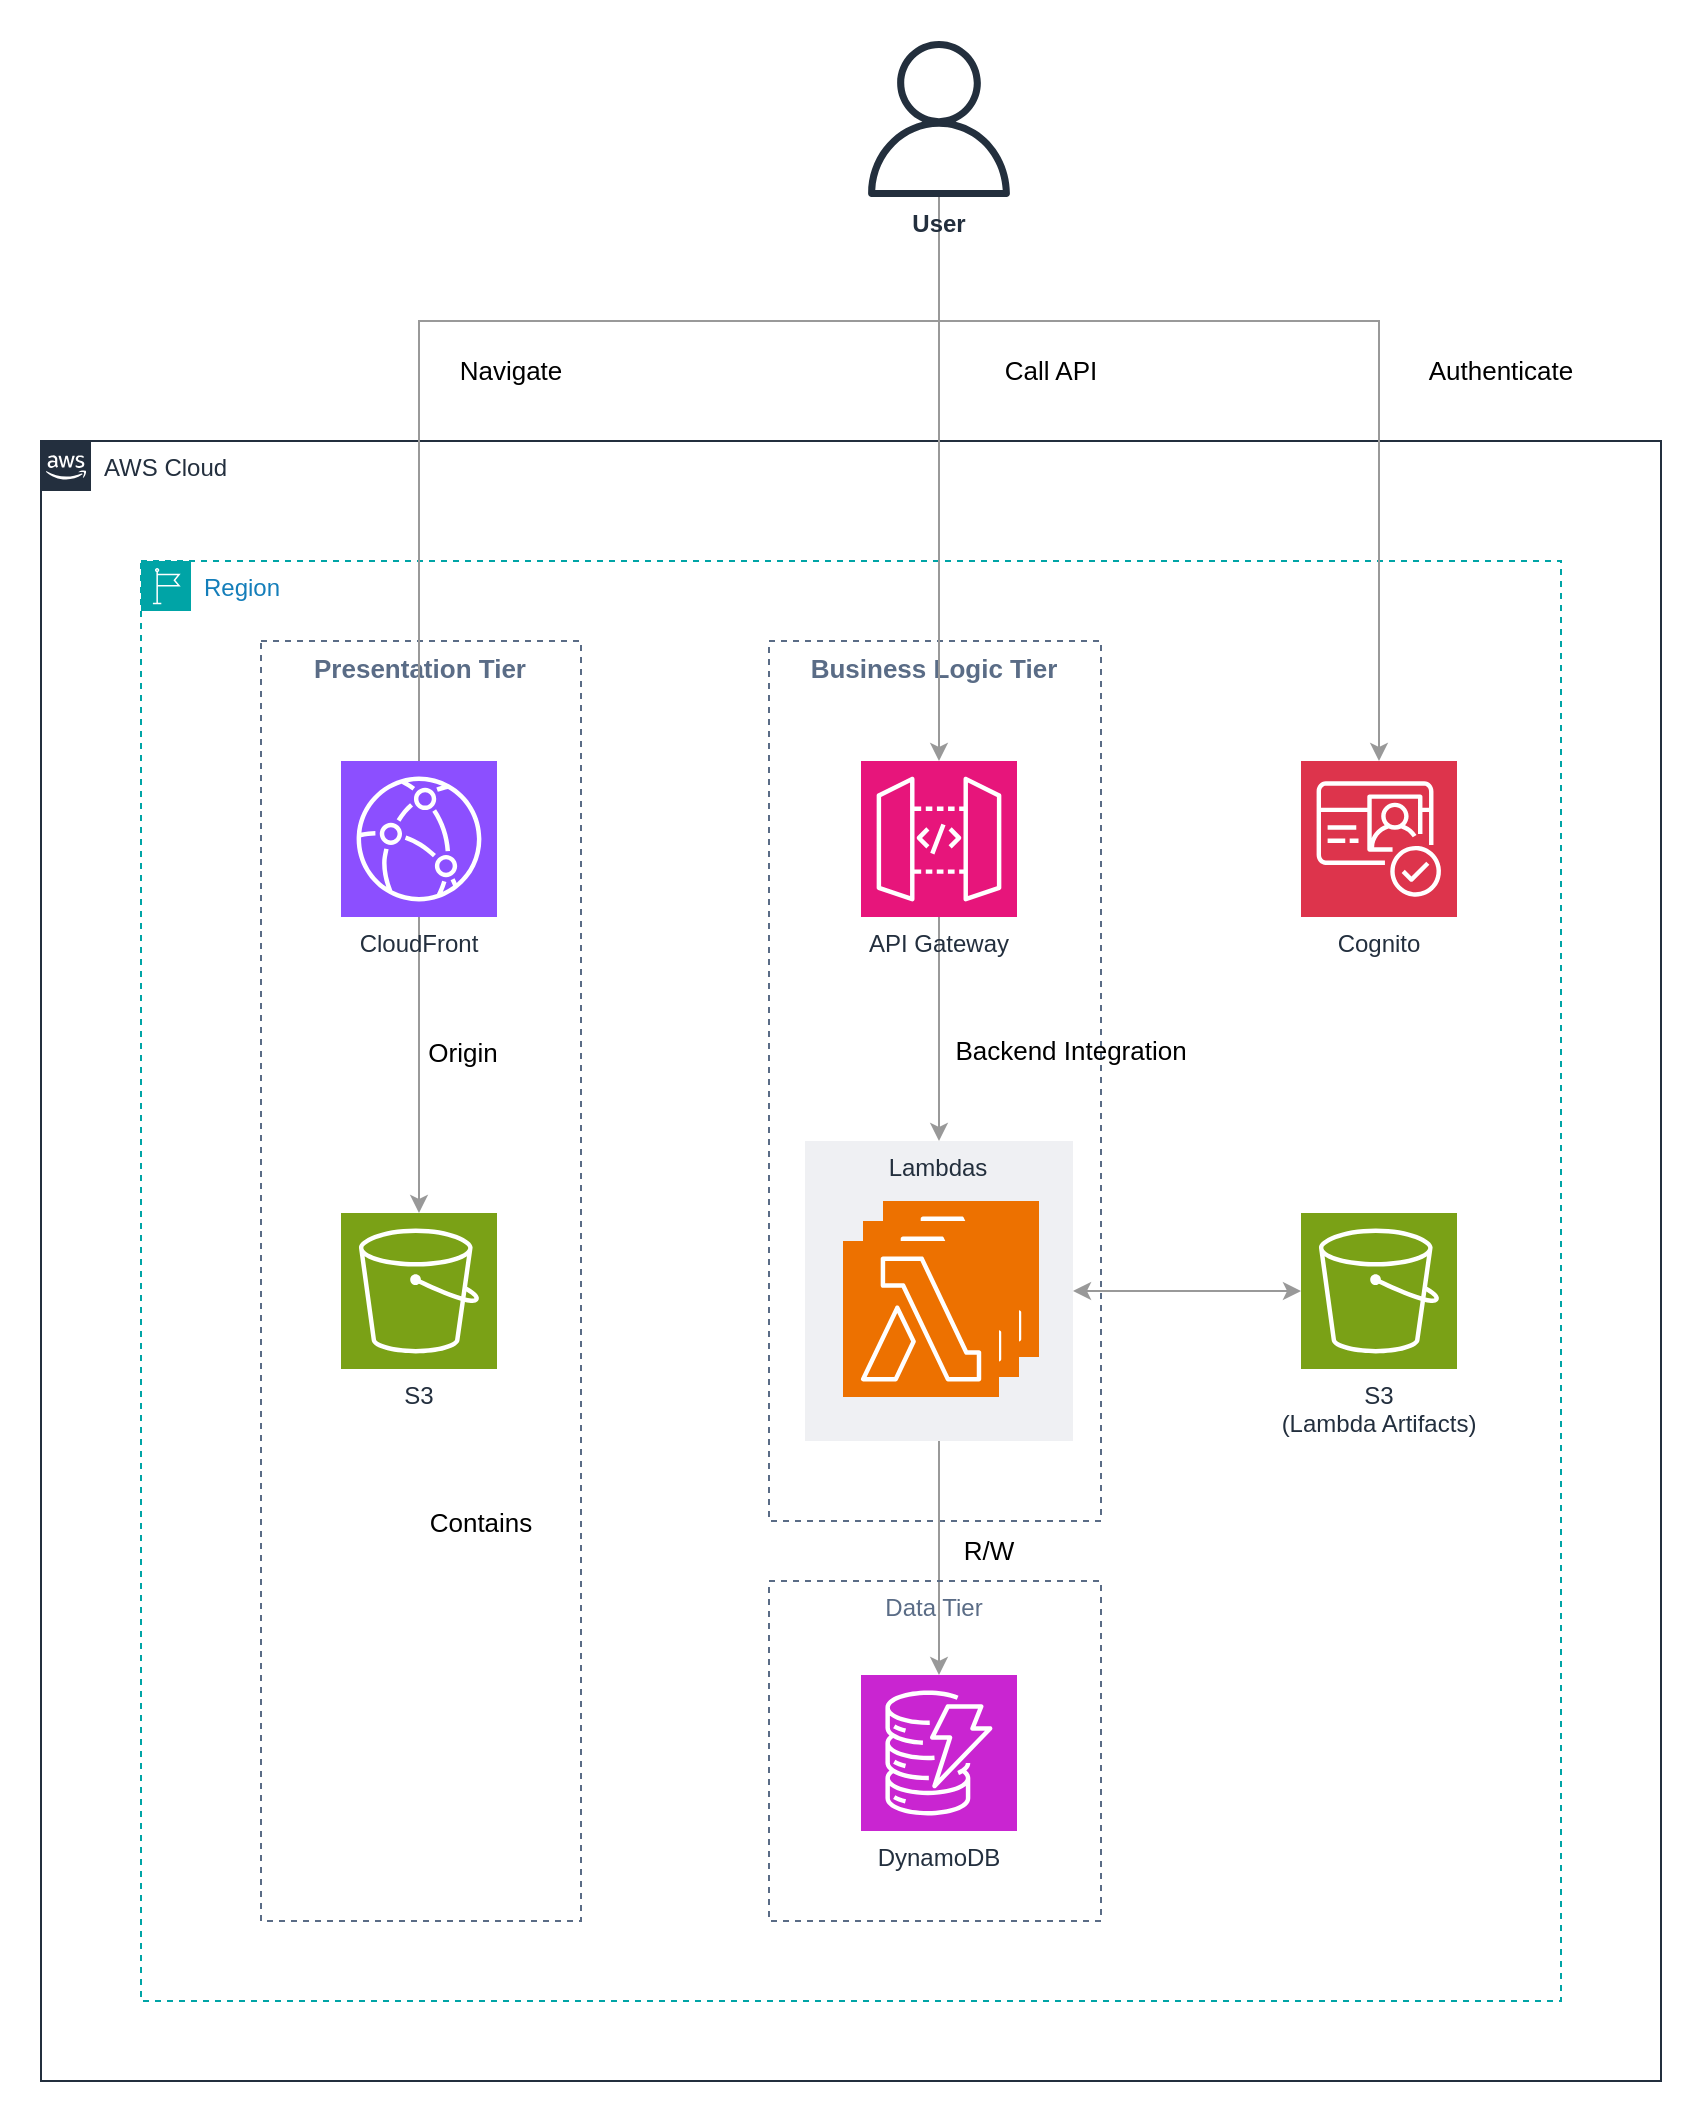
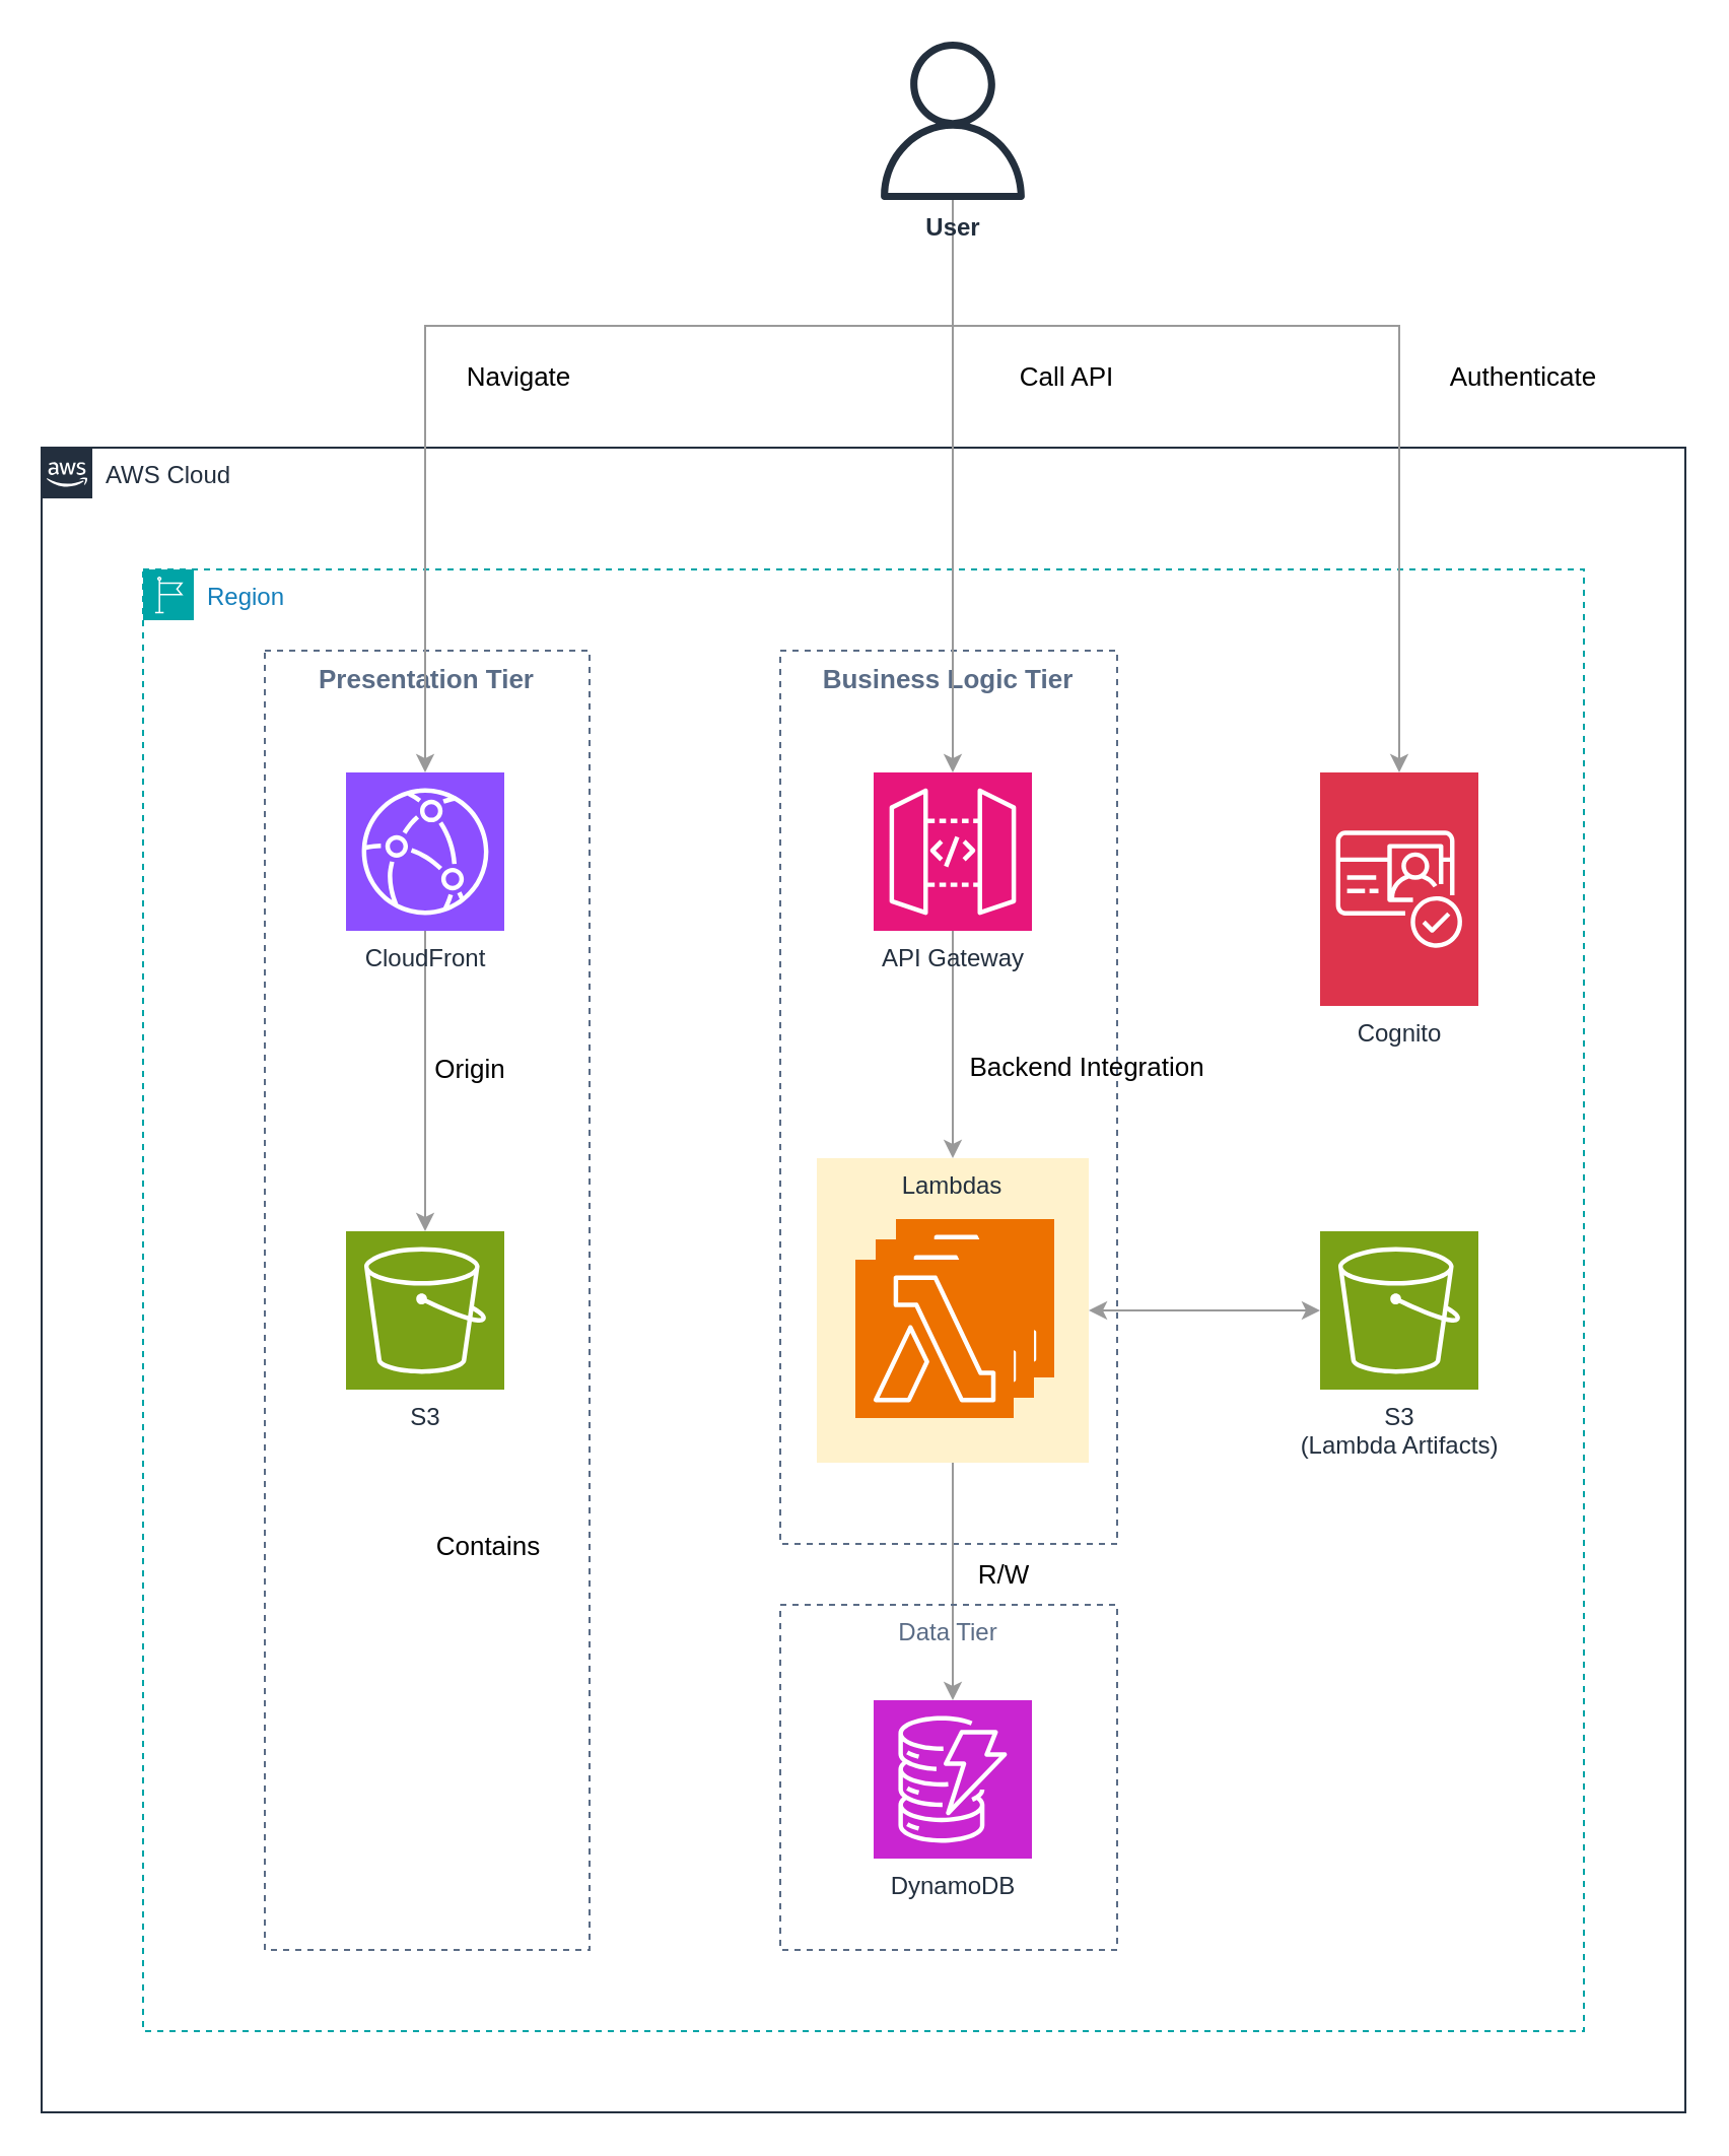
- <mxCell id="15" style="edgeStyle=orthogonalEdgeStyle;rounded=0;orthogonalLoop=1;jettySize=auto;html=1;strokeColor=#999999;endArrow=none;" parent="1" source="18" target="11" edge="1"><mxGeometry relative="1" as="geometry"><Array as="points"><mxPoint x="469" y="160" /><mxPoint x="209" y="160" /></Array></mxGeometry></mxCell>
+ <mxCell id="15" style="edgeStyle=orthogonalEdgeStyle;rounded=0;orthogonalLoop=1;jettySize=auto;html=1;strokeColor=#999999;" parent="1" source="18" target="11" edge="1"><mxGeometry relative="1" as="geometry"><Array as="points"><mxPoint x="469" y="160" /><mxPoint x="209" y="160" /></Array></mxGeometry></mxCell>
- <mxCell id="24" value="Cognito" style="sketch=0;points=[[0,0,0],[0.25,0,0],[0.5,0,0],[0.75,0,0],[1,0,0],[0,1,0],[0.25,1,0],[0.5,1,0],[0.75,1,0],[1,1,0],[0,0.25,0],[0,0.5,0],[0,0.75,0],[1,0.25,0],[1,0.5,0],[1,0.75,0]];outlineConnect=0;fontColor=#232F3E;fillColor=#DD344C;strokeColor=#ffffff;dashed=0;verticalLabelPosition=bottom;verticalAlign=top;align=center;html=1;fontSize=12;fontStyle=0;aspect=fixed;shape=mxgraph.aws4.resourceIcon;resIcon=mxgraph.aws4.cognito;" parent="1" vertex="1"><mxGeometry x="650" y="380" width="78" height="78" as="geometry" /></mxCell>
+ <mxCell id="24" value="Cognito" style="sketch=0;points=[[0,0,0],[0.25,0,0],[0.5,0,0],[0.75,0,0],[1,0,0],[0,1,0],[0.25,1,0],[0.5,1,0],[0.75,1,0],[1,1,0],[0,0.25,0],[0,0.5,0],[0,0.75,0],[1,0.25,0],[1,0.5,0],[1,0.75,0]];outlineConnect=0;fontColor=#232F3E;fillColor=#DD344C;strokeColor=#ffffff;dashed=0;verticalLabelPosition=bottom;verticalAlign=top;align=center;html=1;fontSize=12;fontStyle=0;aspect=fixed;shape=mxgraph.aws4.resourceIcon;resIcon=mxgraph.aws4.cognito;" parent="1" vertex="1"><mxGeometry x="650" y="380" width="78" height="115" as="geometry" /></mxCell>
- <mxCell id="5" value="Lambdas" style="fillColor=#EFF0F3;strokeColor=none;dashed=0;verticalAlign=top;fontStyle=0;fontColor=#232F3D;whiteSpace=wrap;html=1;" parent="1" vertex="1"><mxGeometry x="402" y="570" width="134" height="150" as="geometry" /></mxCell>
+ <mxCell id="5" value="Lambdas" style="fillColor=#fff2cc;strokeColor=none;dashed=0;verticalAlign=top;fontStyle=0;fontColor=#232F3D;whiteSpace=wrap;html=1;" parent="1" vertex="1"><mxGeometry x="402" y="570" width="134" height="150" as="geometry" /></mxCell>
